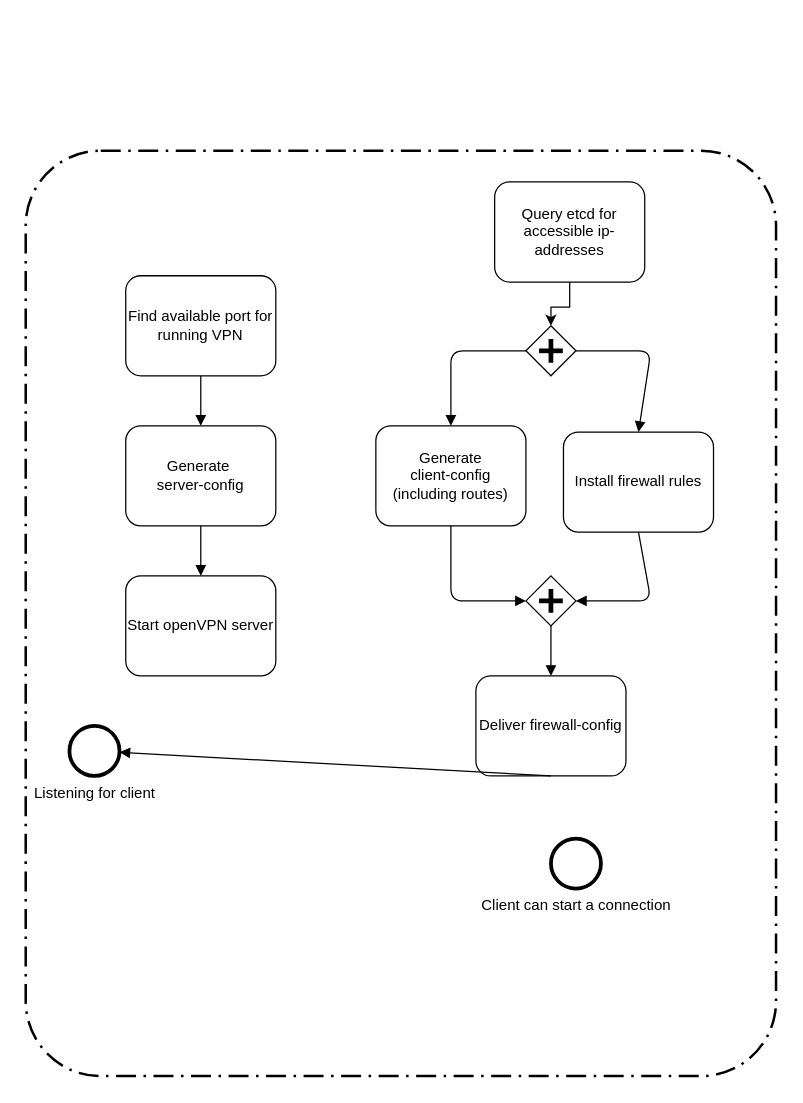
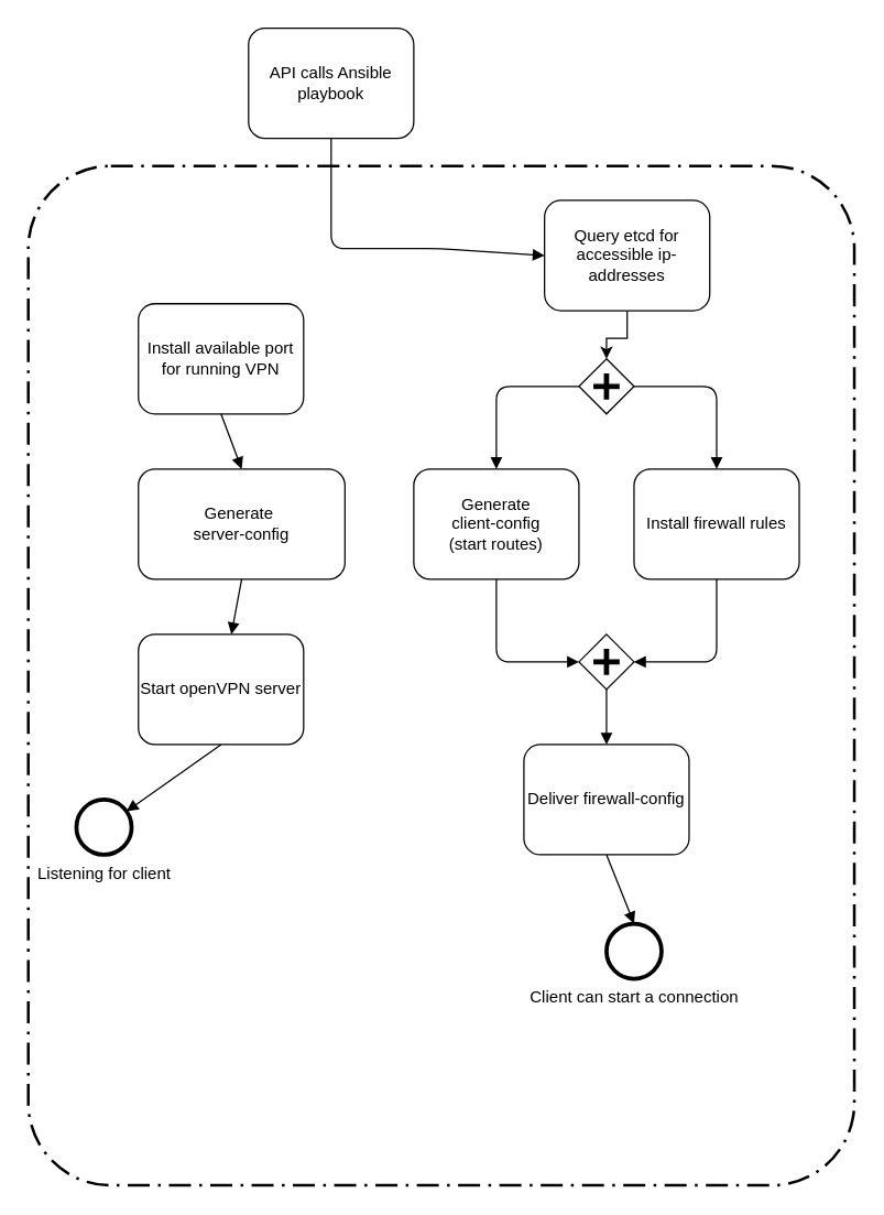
+ <mxCell id="25" value="API calls Ansible playbook" style="shape=ext;rounded=1;html=1;whiteSpace=wrap;" vertex="1" parent="1"><mxGeometry x="180" y="20" width="120" height="80" as="geometry" /></mxCell>
+ <mxCell id="9" value="" style="endArrow=block;endFill=1;endSize=6;html=1;exitX=0.5;exitY=1;exitDx=0;exitDy=0;entryX=0;entryY=0.5;entryDx=0;entryDy=0;" parent="1" source="25" target="6" edge="1"><mxGeometry width="100" relative="1" as="geometry"><mxPoint x="239.69" y="79.655" as="sourcePoint" /><mxPoint x="90" y="550" as="targetPoint" /><Array as="points"><mxPoint x="240" y="180" /><mxPoint x="320" y="180" /></Array></mxGeometry></mxCell>
- <mxCell id="14" value="Find available port for running VPN" style="shape=ext;rounded=1;html=1;whiteSpace=wrap;" vertex="1" parent="1"><mxGeometry x="100" y="220" width="120" height="80" as="geometry" /></mxCell>
+ <mxCell id="14" value="Install available port for running VPN" style="shape=ext;rounded=1;html=1;whiteSpace=wrap;" vertex="1" parent="1"><mxGeometry x="100" y="220" width="120" height="80" as="geometry" /></mxCell>
- <mxCell id="3" value="Generate&amp;nbsp;&lt;br&gt;server-config" style="shape=ext;rounded=1;html=1;whiteSpace=wrap;" parent="1" vertex="1"><mxGeometry x="100" y="340" width="120" height="80" as="geometry" /></mxCell>
+ <mxCell id="3" value="Generate&amp;nbsp;&lt;br&gt;server-config" style="shape=ext;rounded=1;html=1;whiteSpace=wrap;" parent="1" vertex="1"><mxGeometry x="100" y="340" width="150" height="80" as="geometry" /></mxCell>
- <mxCell id="4" value="Generate&lt;br&gt;client-config&lt;br&gt;(including routes)&lt;br&gt;" style="shape=ext;rounded=1;html=1;whiteSpace=wrap;" parent="1" vertex="1"><mxGeometry x="300" y="340" width="120" height="80" as="geometry" /></mxCell>
+ <mxCell id="4" value="Generate&lt;br&gt;client-config&lt;br&gt;(start routes)&lt;br&gt;" style="shape=ext;rounded=1;html=1;whiteSpace=wrap;" parent="1" vertex="1"><mxGeometry x="300" y="340" width="120" height="80" as="geometry" /></mxCell>
- <mxCell id="20" value="Install firewall rules" style="shape=ext;rounded=1;html=1;whiteSpace=wrap;" vertex="1" parent="1"><mxGeometry x="450" y="345" width="120" height="80" as="geometry" /></mxCell>
+ <mxCell id="20" value="Install firewall rules" style="shape=ext;rounded=1;html=1;whiteSpace=wrap;" vertex="1" parent="1"><mxGeometry x="460" y="340" width="120" height="80" as="geometry" /></mxCell>
+ <mxCell id="11" value="" style="endArrow=block;endFill=1;endSize=6;html=1;exitX=0.5;exitY=1;exitDx=0;exitDy=0;" parent="1" source="7" target="13" edge="1"><mxGeometry width="100" relative="1" as="geometry"><mxPoint x="-30" y="610" as="sourcePoint" /><mxPoint x="70" y="610" as="targetPoint" /></mxGeometry></mxCell>
- <mxCell id="17" value="" style="endArrow=block;endFill=1;endSize=6;html=1;exitX=0.5;exitY=1;exitDx=0;exitDy=0;" edge="1" parent="1" source="12" target="13"><mxGeometry width="100" relative="1" as="geometry"><mxPoint x="169.69" y="550.345" as="sourcePoint" /><mxPoint x="170" y="580" as="targetPoint" /></mxGeometry></mxCell>
+ <mxCell id="17" value="" style="endArrow=block;endFill=1;endSize=6;html=1;exitX=0.5;exitY=1;exitDx=0;exitDy=0;entryX=0.5;entryY=0;entryDx=0;entryDy=0;" edge="1" parent="1" source="12" target="16"><mxGeometry width="100" relative="1" as="geometry"><mxPoint x="169.69" y="550.345" as="sourcePoint" /><mxPoint x="170" y="580" as="targetPoint" /></mxGeometry></mxCell>
